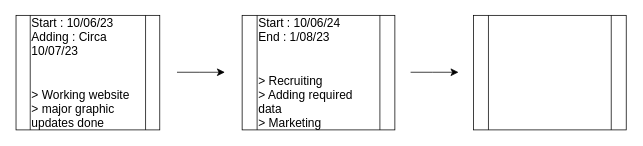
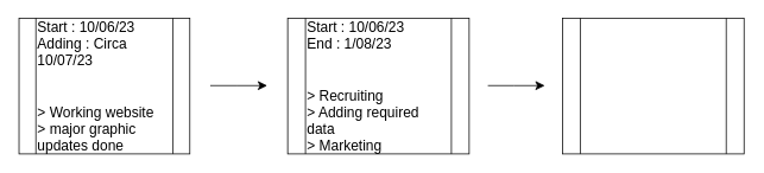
- <mxCell id="3" value="Start : 10/06/24&lt;br&gt;&lt;div style=&quot;&quot;&gt;&lt;span style=&quot;background-color: initial;&quot;&gt;End : 1/08/23&lt;/span&gt;&lt;/div&gt;&lt;div style=&quot;&quot;&gt;&lt;span style=&quot;background-color: initial;&quot;&gt;&lt;br&gt;&lt;/span&gt;&lt;/div&gt;&lt;div style=&quot;&quot;&gt;&lt;span style=&quot;background-color: initial;&quot;&gt;&lt;br&gt;&lt;/span&gt;&lt;/div&gt;&lt;div style=&quot;&quot;&gt;&lt;span style=&quot;background-color: initial;&quot;&gt;&amp;gt; Recruiting&lt;/span&gt;&lt;/div&gt;&lt;div style=&quot;&quot;&gt;&lt;span style=&quot;background-color: initial;&quot;&gt;&amp;gt; Adding required data&lt;br&gt;&amp;gt; Marketing&lt;/span&gt;&lt;/div&gt;" style="shape=process;whiteSpace=wrap;html=1;backgroundOutline=1;fontSize=16;align=left;" vertex="1" parent="1"><mxGeometry x="322" y="20" width="204" height="153" as="geometry" /></mxCell>
+ <mxCell id="3" value="Start : 10/06/23&lt;br&gt;&lt;div style=&quot;&quot;&gt;&lt;span style=&quot;background-color: initial;&quot;&gt;End : 1/08/23&lt;/span&gt;&lt;/div&gt;&lt;div style=&quot;&quot;&gt;&lt;span style=&quot;background-color: initial;&quot;&gt;&lt;br&gt;&lt;/span&gt;&lt;/div&gt;&lt;div style=&quot;&quot;&gt;&lt;span style=&quot;background-color: initial;&quot;&gt;&lt;br&gt;&lt;/span&gt;&lt;/div&gt;&lt;div style=&quot;&quot;&gt;&lt;span style=&quot;background-color: initial;&quot;&gt;&amp;gt; Recruiting&lt;/span&gt;&lt;/div&gt;&lt;div style=&quot;&quot;&gt;&lt;span style=&quot;background-color: initial;&quot;&gt;&amp;gt; Adding required data&lt;br&gt;&amp;gt; Marketing&lt;/span&gt;&lt;/div&gt;" style="shape=process;whiteSpace=wrap;html=1;backgroundOutline=1;fontSize=16;align=left;" vertex="1" parent="1"><mxGeometry x="322" y="20" width="204" height="153" as="geometry" /></mxCell>
